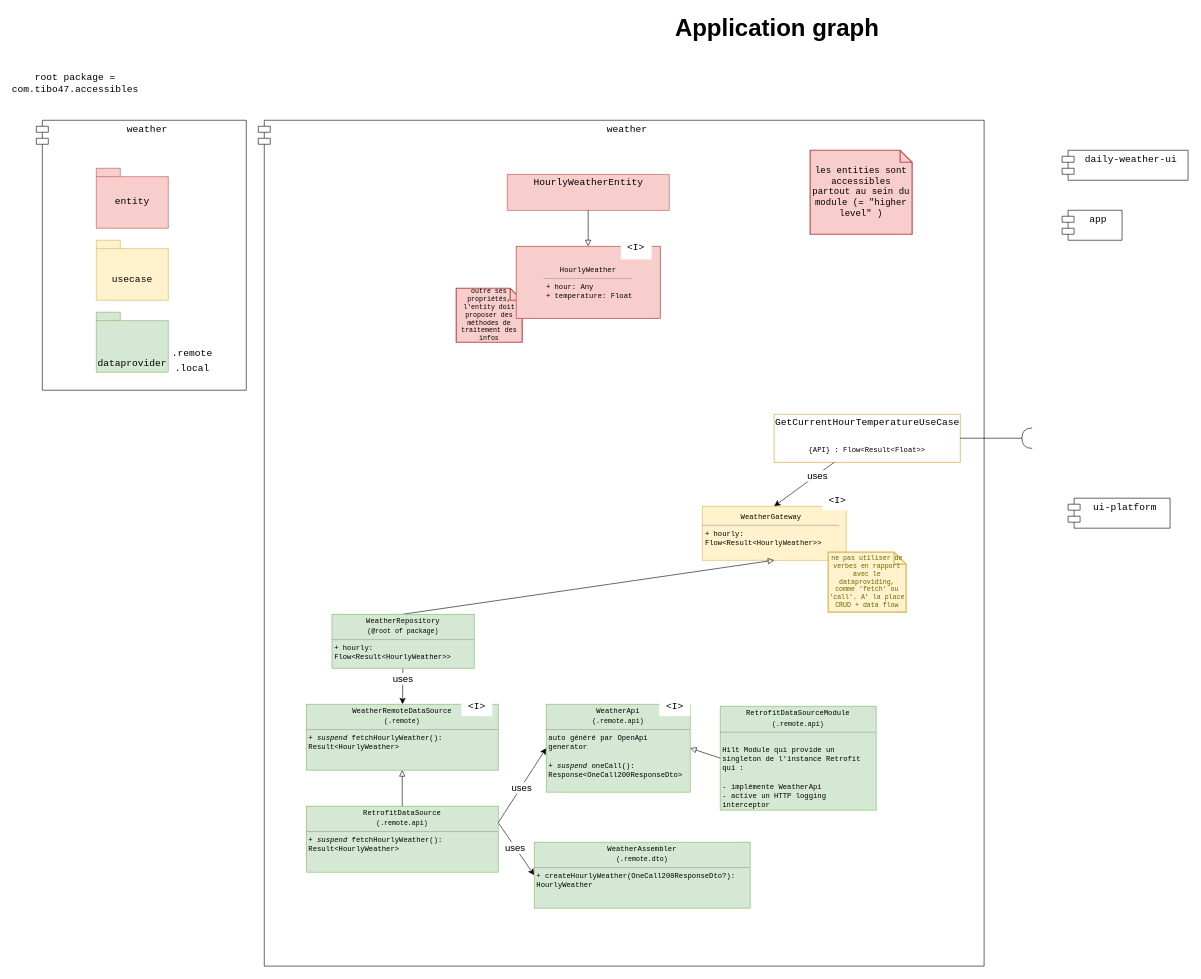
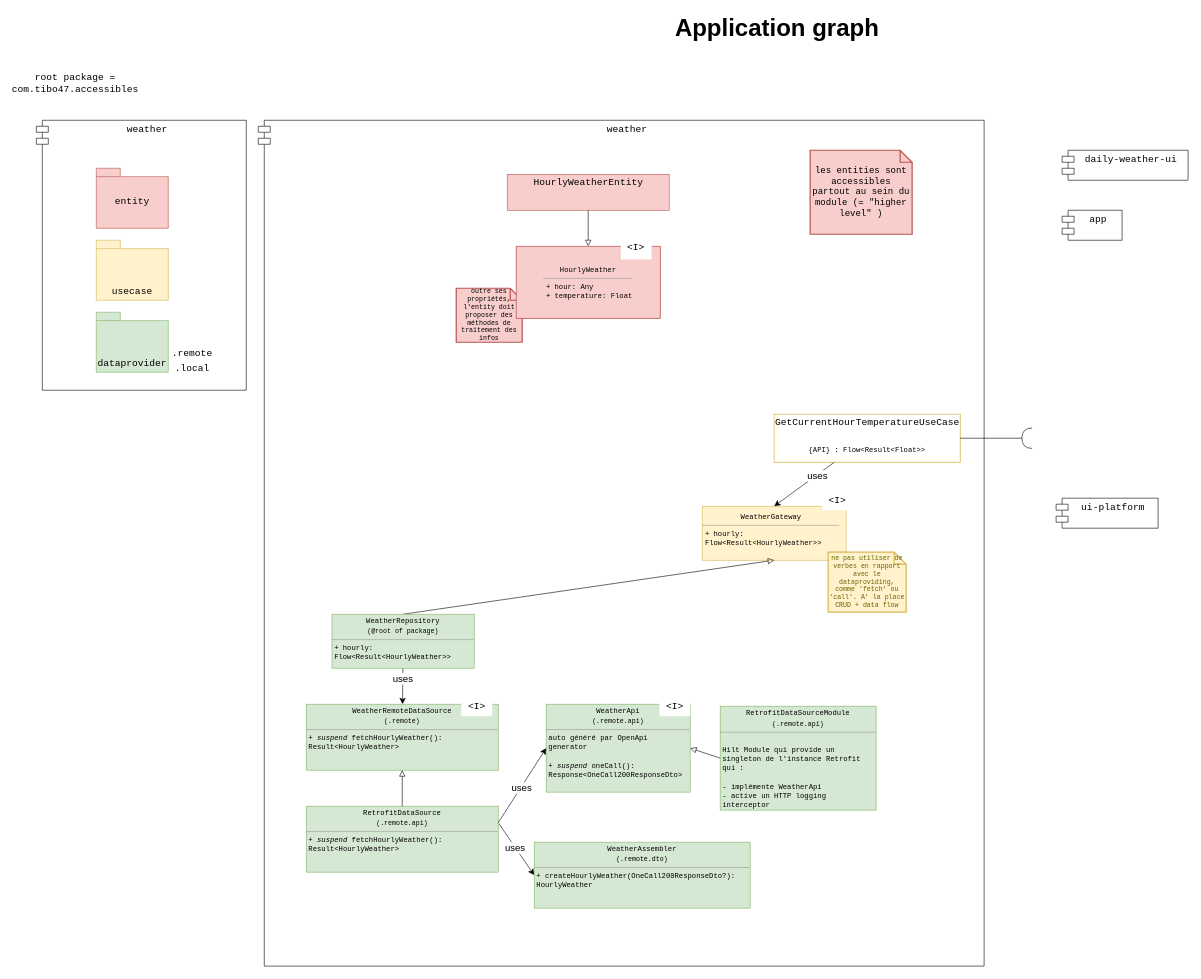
- <mxCell id="16" value="&lt;font face=&quot;Courier New&quot;&gt;usecase&lt;/font&gt;" style="text;html=1;strokeColor=none;fillColor=none;align=center;verticalAlign=middle;whiteSpace=wrap;rounded=0;fontSize=16;" parent="14" vertex="1"><mxGeometry x="30" y="50" width="60" height="30" as="geometry" /></mxCell>
+ <mxCell id="16" value="&lt;font face=&quot;Courier New&quot;&gt;usecase&lt;/font&gt;" style="text;html=1;strokeColor=none;fillColor=none;align=center;verticalAlign=middle;whiteSpace=wrap;rounded=0;fontSize=16;" parent="14" vertex="1"><mxGeometry x="30" y="70" width="60" height="30" as="geometry" /></mxCell>
- <mxCell id="36" value="ui-platform" style="shape=module;align=left;spacingLeft=20;align=center;verticalAlign=top;whiteSpace=wrap;html=1;fontSize=16;fontFamily=Courier New;" parent="1" vertex="1"><mxGeometry x="1780" y="820" width="170" height="50" as="geometry" /></mxCell>
+ <mxCell id="36" value="ui-platform" style="shape=module;align=left;spacingLeft=20;align=center;verticalAlign=top;whiteSpace=wrap;html=1;fontSize=16;fontFamily=Courier New;" parent="1" vertex="1"><mxGeometry x="1760" y="820" width="170" height="50" as="geometry" /></mxCell>
